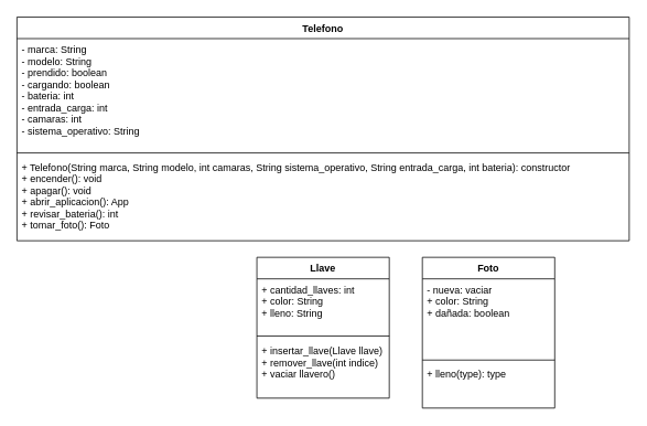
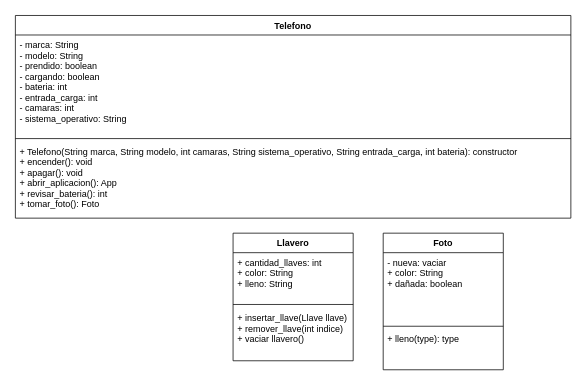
- <mxCell id="6" value="Llave" style="swimlane;fontStyle=1;align=center;verticalAlign=top;childLayout=stackLayout;horizontal=1;startSize=26;horizontalStack=0;resizeParent=1;resizeParentMax=0;resizeLast=0;collapsible=1;marginBottom=0;" vertex="1" parent="1"><mxGeometry x="310" y="310" width="160" height="170" as="geometry" /></mxCell>
+ <mxCell id="6" value="Llavero" style="swimlane;fontStyle=1;align=center;verticalAlign=top;childLayout=stackLayout;horizontal=1;startSize=26;horizontalStack=0;resizeParent=1;resizeParentMax=0;resizeLast=0;collapsible=1;marginBottom=0;" vertex="1" parent="1"><mxGeometry x="310" y="310" width="160" height="170" as="geometry" /></mxCell>
